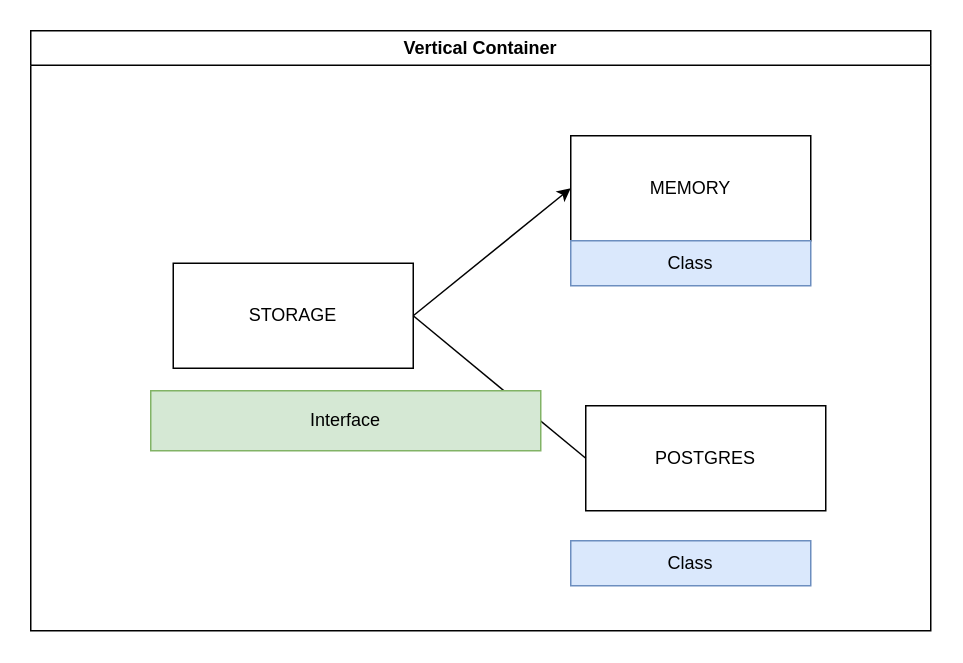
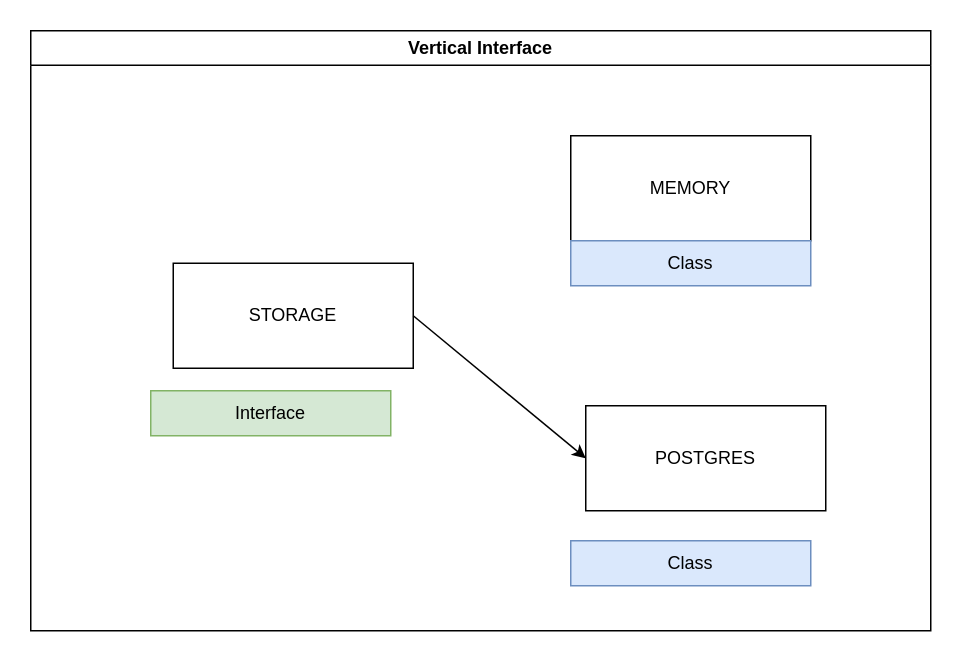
- <mxCell id="2" value="Vertical Container" style="swimlane;whiteSpace=wrap;html=1;" vertex="1" parent="1"><mxGeometry x="20" y="20" width="600" height="400" as="geometry" /></mxCell>
+ <mxCell id="2" value="Vertical Interface" style="swimlane;whiteSpace=wrap;html=1;" vertex="1" parent="1"><mxGeometry x="20" y="20" width="600" height="400" as="geometry" /></mxCell>
- <mxCell id="6" value="" style="endArrow=classic;html=1;rounded=0;exitX=1;exitY=0.5;exitDx=0;exitDy=0;entryX=0;entryY=0.5;entryDx=0;entryDy=0;" edge="1" parent="2" source="3" target="4"><mxGeometry width="50" height="50" relative="1" as="geometry"><mxPoint x="230" y="290" as="sourcePoint" /><mxPoint x="280" y="240" as="targetPoint" /></mxGeometry></mxCell>
- <mxCell id="8" value="Interface" style="text;html=1;strokeColor=#82b366;fillColor=#d5e8d4;align=center;verticalAlign=middle;whiteSpace=wrap;rounded=0;" vertex="1" parent="2"><mxGeometry x="80" y="240" width="260" height="40" as="geometry" /></mxCell>
+ <mxCell id="8" value="Interface" style="text;html=1;strokeColor=#82b366;fillColor=#d5e8d4;align=center;verticalAlign=middle;whiteSpace=wrap;rounded=0;" vertex="1" parent="2"><mxGeometry x="80" y="240" width="160" height="30" as="geometry" /></mxCell>
- <mxCell id="7" value="" style="endArrow=none;html=1;rounded=0;exitX=1;exitY=0.5;exitDx=0;exitDy=0;entryX=0;entryY=0.5;entryDx=0;entryDy=0;" edge="1" parent="2" source="3" target="5"><mxGeometry width="50" height="50" relative="1" as="geometry"><mxPoint x="250" y="230" as="sourcePoint" /><mxPoint x="370" y="130" as="targetPoint" /></mxGeometry></mxCell>
+ <mxCell id="7" value="" style="endArrow=classic;html=1;rounded=0;exitX=1;exitY=0.5;exitDx=0;exitDy=0;entryX=0;entryY=0.5;entryDx=0;entryDy=0;" edge="1" parent="2" source="3" target="5"><mxGeometry width="50" height="50" relative="1" as="geometry"><mxPoint x="250" y="230" as="sourcePoint" /><mxPoint x="370" y="130" as="targetPoint" /></mxGeometry></mxCell>
